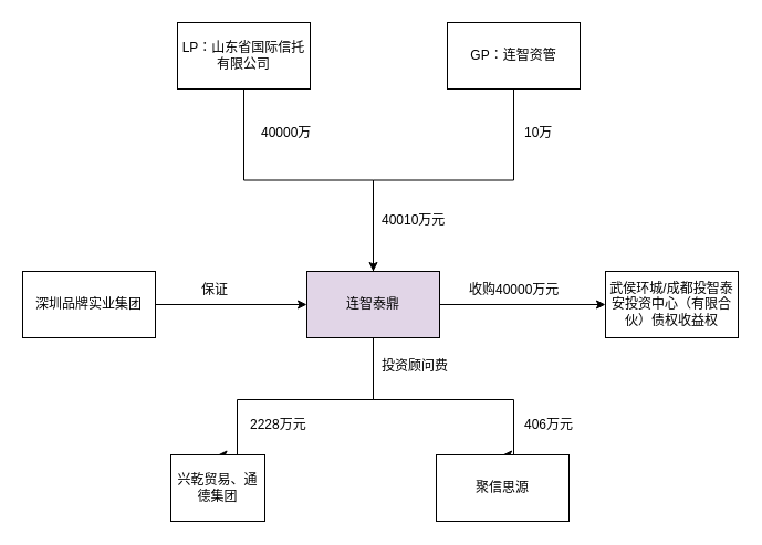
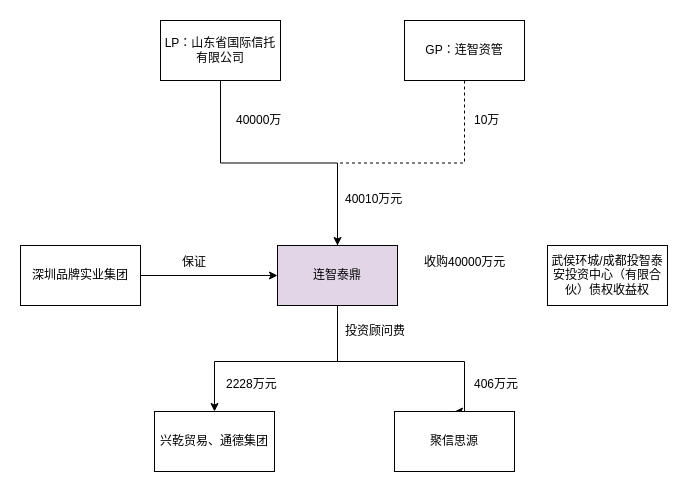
- <mxCell id="4" value="" style="edgeStyle=orthogonalEdgeStyle;rounded=0;orthogonalLoop=1;jettySize=auto;html=1;exitX=0.5;exitY=1;exitDx=0;exitDy=0;" edge="1" parent="1" source="5" target="9"><mxGeometry relative="1" as="geometry" /></mxCell>
+ <mxCell id="4" value="" style="edgeStyle=orthogonalEdgeStyle;rounded=0;orthogonalLoop=1;jettySize=auto;html=1;exitX=0.5;exitY=1;exitDx=0;exitDy=0;dashed=1;" edge="1" parent="1" source="5" target="9"><mxGeometry relative="1" as="geometry" /></mxCell>
- <mxCell id="6" value="" style="edgeStyle=orthogonalEdgeStyle;rounded=0;orthogonalLoop=1;jettySize=auto;html=1;" edge="1" parent="1" source="9" target="10"><mxGeometry relative="1" as="geometry" /></mxCell>
- <mxCell id="16" value="&lt;span&gt;兴乾贸易、&lt;/span&gt;通德集团" style="rounded=0;whiteSpace=wrap;html=1;" vertex="1" parent="1"><mxGeometry x="154" y="411" width="85" height="60" as="geometry" /></mxCell>
+ <mxCell id="16" value="&lt;span&gt;兴乾贸易、&lt;/span&gt;通德集团" style="rounded=0;whiteSpace=wrap;html=1;" vertex="1" parent="1"><mxGeometry x="154" y="411" width="120" height="60" as="geometry" /></mxCell>
